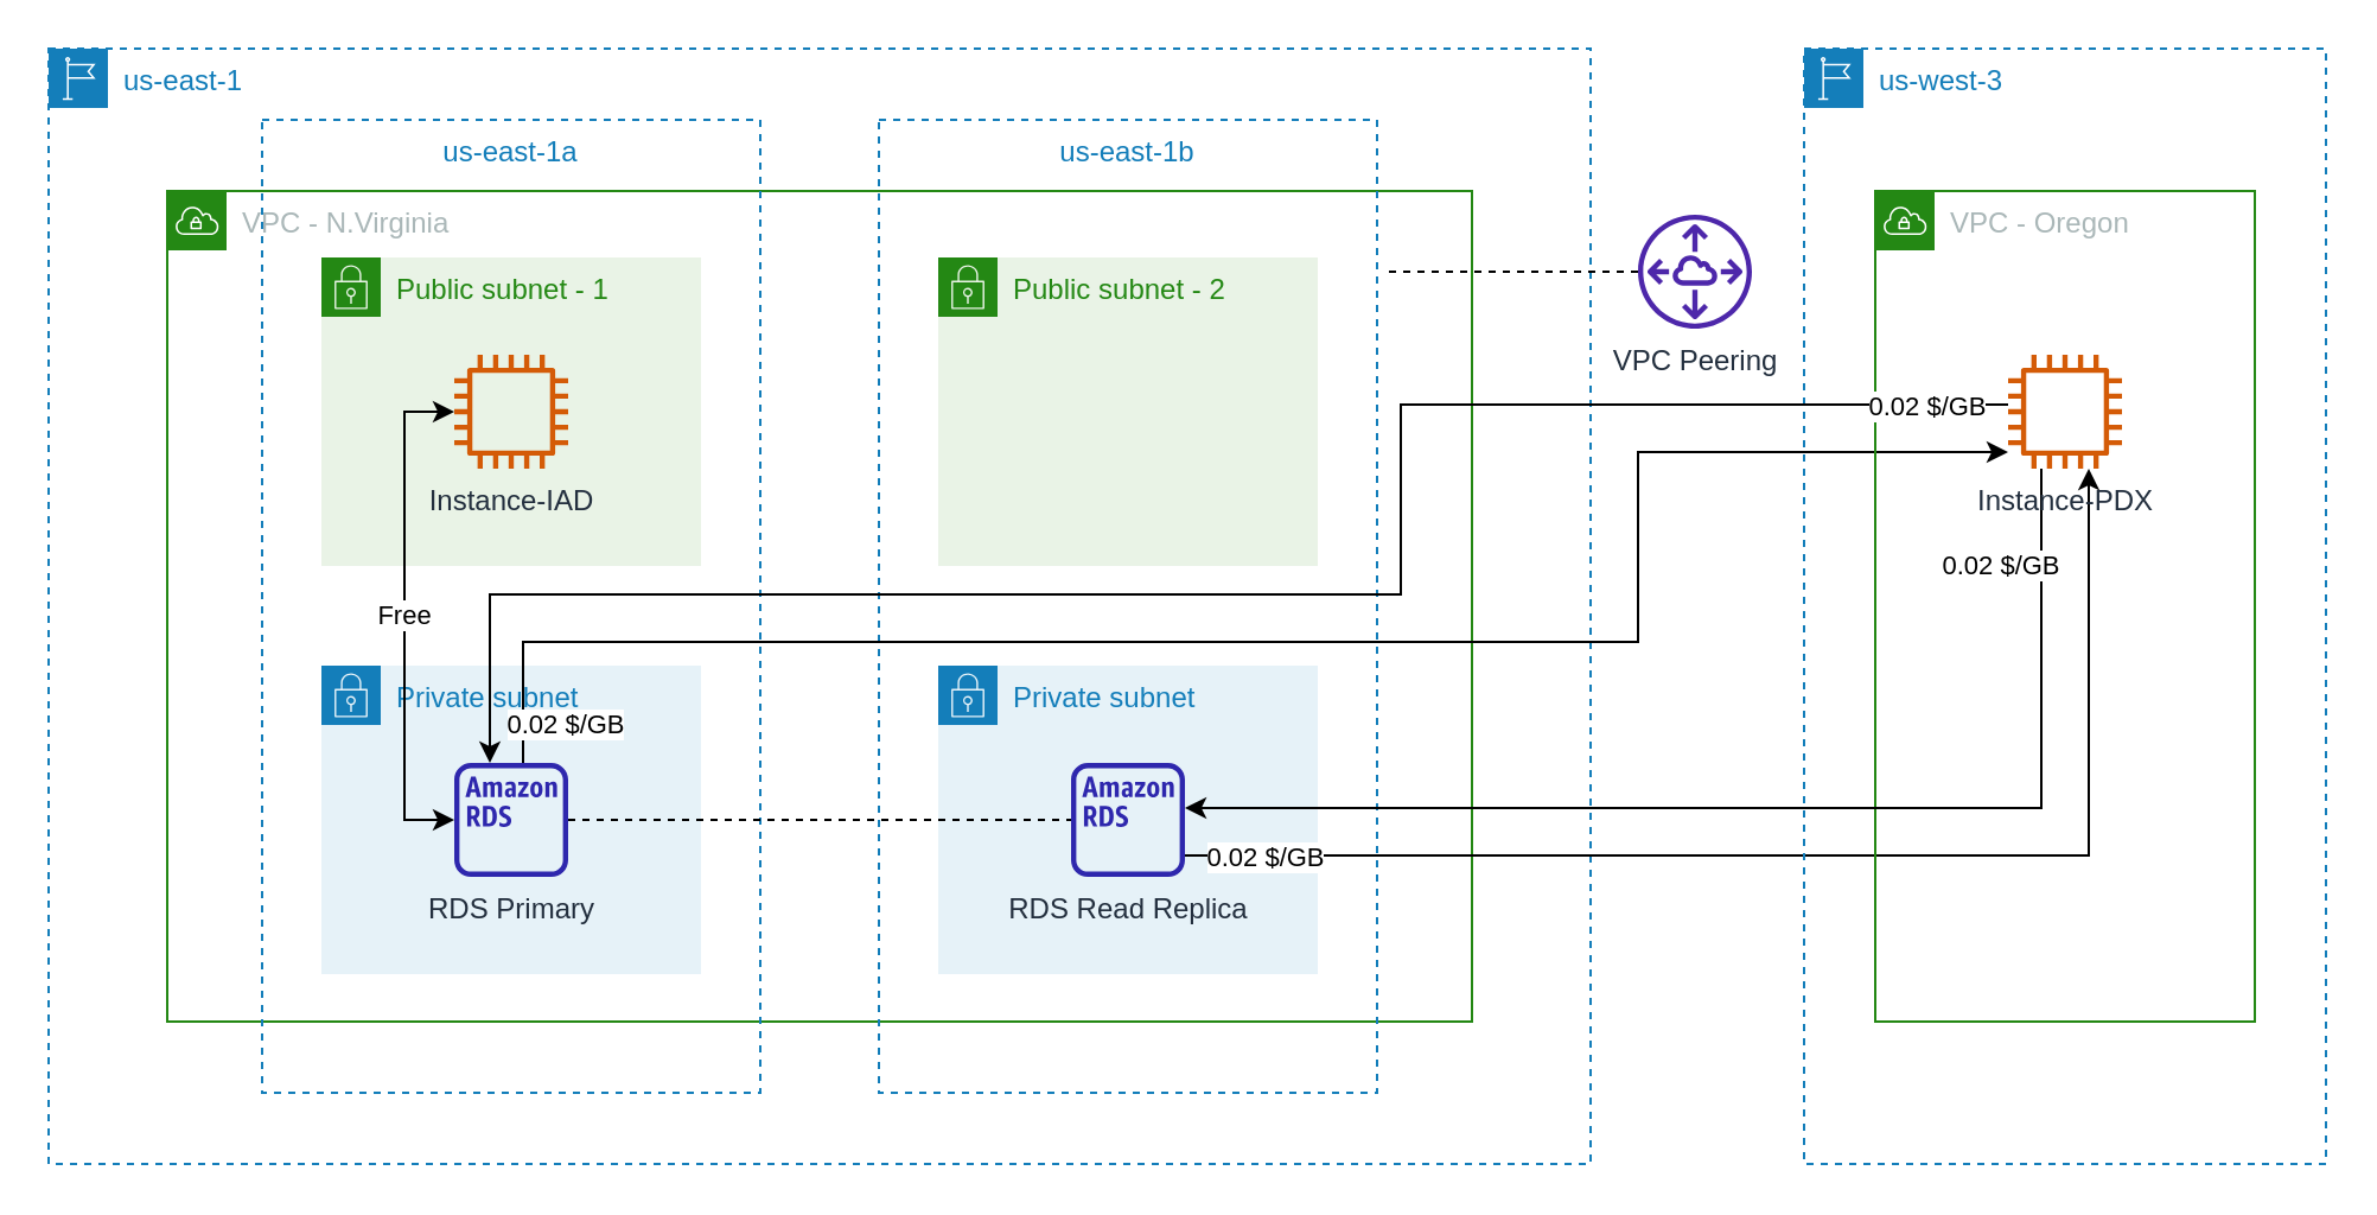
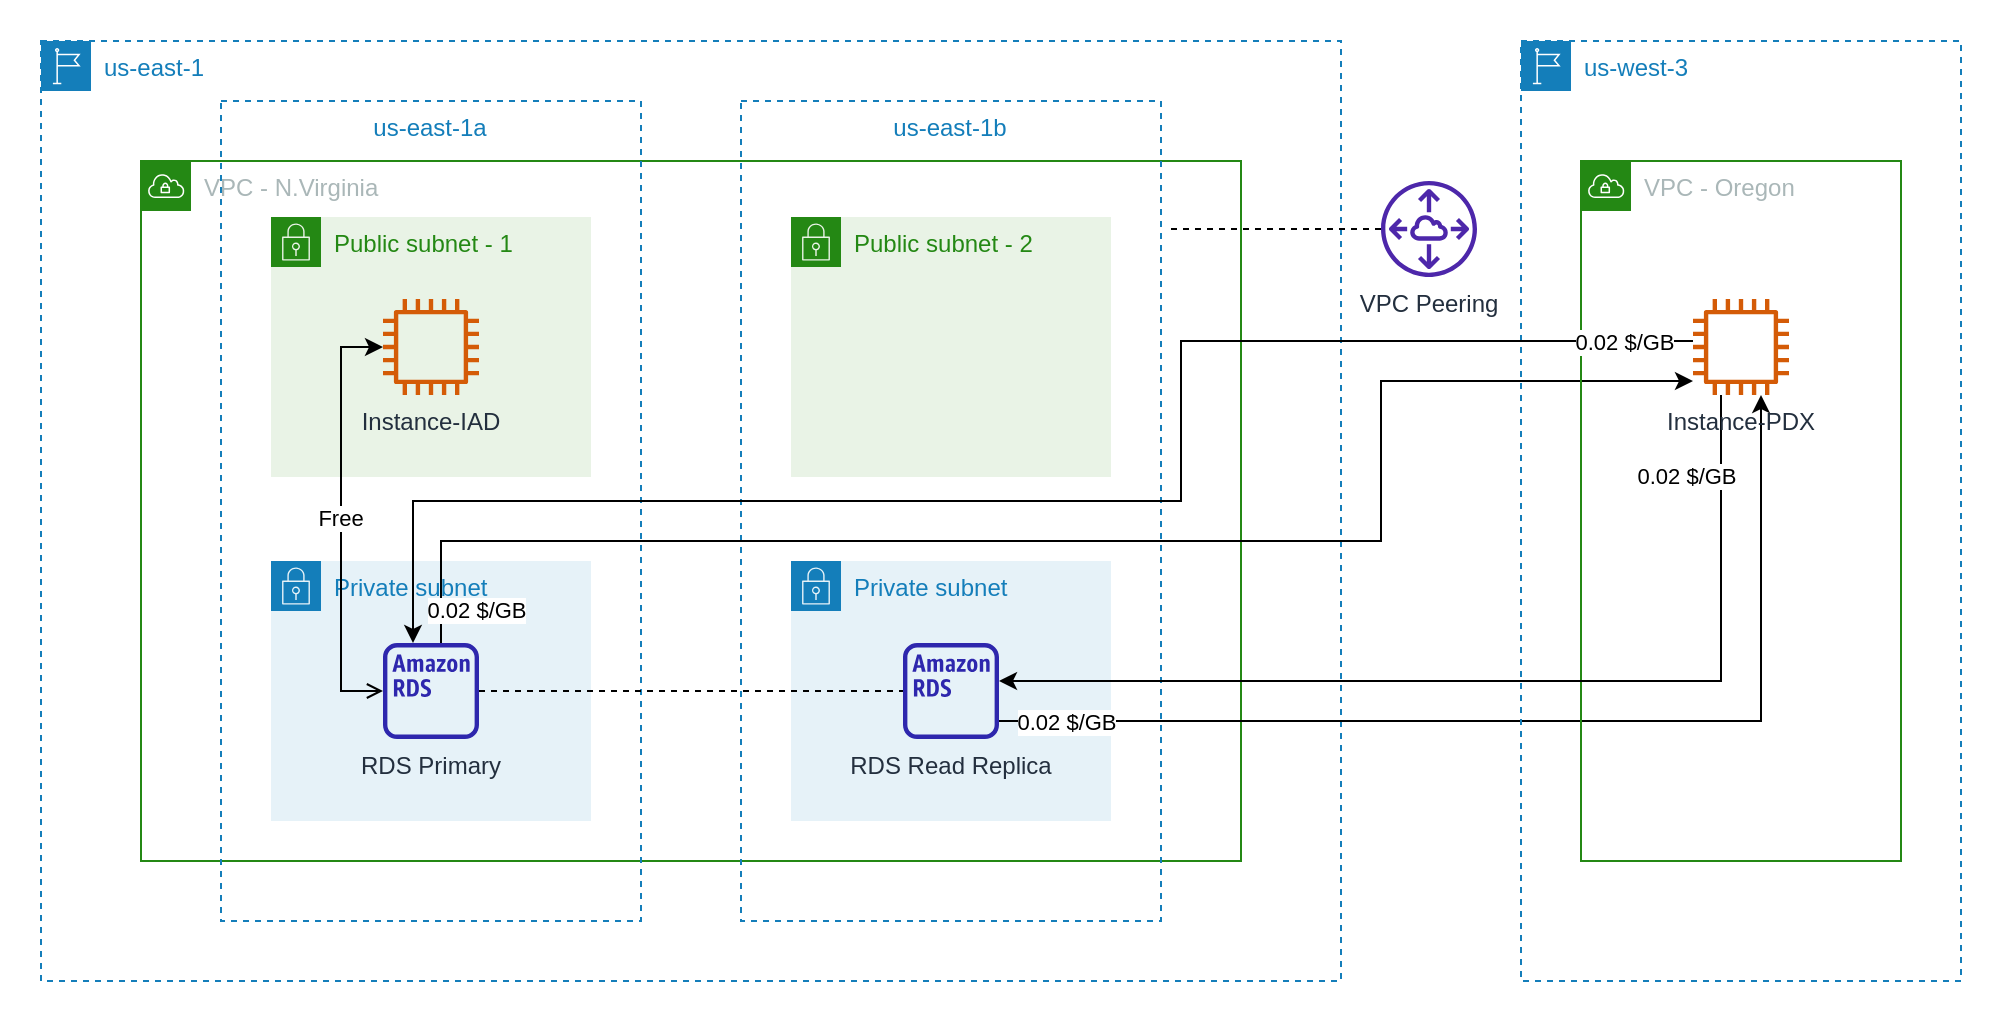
- <mxCell id="13" value="Free" style="edgeStyle=orthogonalEdgeStyle;rounded=0;orthogonalLoop=1;jettySize=auto;html=1;startArrow=classic;startFill=1;" parent="1" source="14" target="12" edge="1"><mxGeometry relative="1" as="geometry"><Array as="points"><mxPoint x="170" y="173" /><mxPoint x="170" y="345" /></Array></mxGeometry></mxCell>
+ <mxCell id="13" value="Free" style="edgeStyle=orthogonalEdgeStyle;rounded=0;orthogonalLoop=1;jettySize=auto;html=1;startArrow=classic;startFill=1;endArrow=open;" parent="1" source="14" target="12" edge="1"><mxGeometry relative="1" as="geometry"><Array as="points"><mxPoint x="170" y="173" /><mxPoint x="170" y="345" /></Array></mxGeometry></mxCell>
